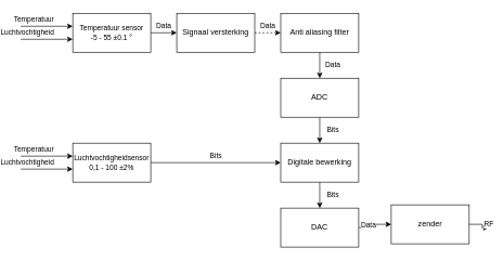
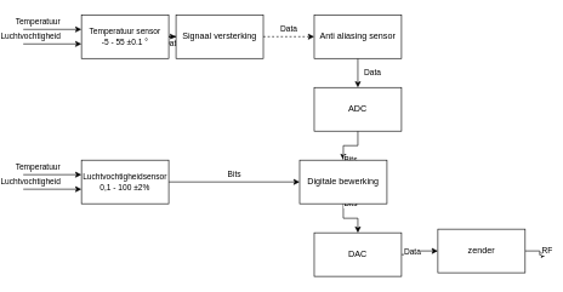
- <mxCell id="11" value="Signaal versterking" style="whiteSpace=wrap;html=1;rounded=0;" parent="1" vertex="1"><mxGeometry x="260" y="20" width="120" height="60" as="geometry" /></mxCell>
+ <mxCell id="11" value="Signaal versterking" style="whiteSpace=wrap;html=1;rounded=0;" parent="1" vertex="1"><mxGeometry x="230" y="20" width="120" height="60" as="geometry" /></mxCell>
- <mxCell id="19" value="Anti aliasing filter" style="whiteSpace=wrap;html=1;rounded=0;" vertex="1" parent="1"><mxGeometry x="420" y="20" width="120" height="60" as="geometry" /></mxCell>
+ <mxCell id="19" value="Anti aliasing sensor" style="whiteSpace=wrap;html=1;rounded=0;" vertex="1" parent="1"><mxGeometry x="420" y="20" width="120" height="60" as="geometry" /></mxCell>
- <mxCell id="15" value="Digitale bewerking" style="whiteSpace=wrap;html=1;rounded=0;" parent="1" vertex="1"><mxGeometry x="420" y="220" width="120" height="60" as="geometry" /></mxCell>
+ <mxCell id="15" value="Digitale bewerking" style="whiteSpace=wrap;html=1;rounded=0;" parent="1" vertex="1"><mxGeometry x="400" y="220" width="120" height="60" as="geometry" /></mxCell>
